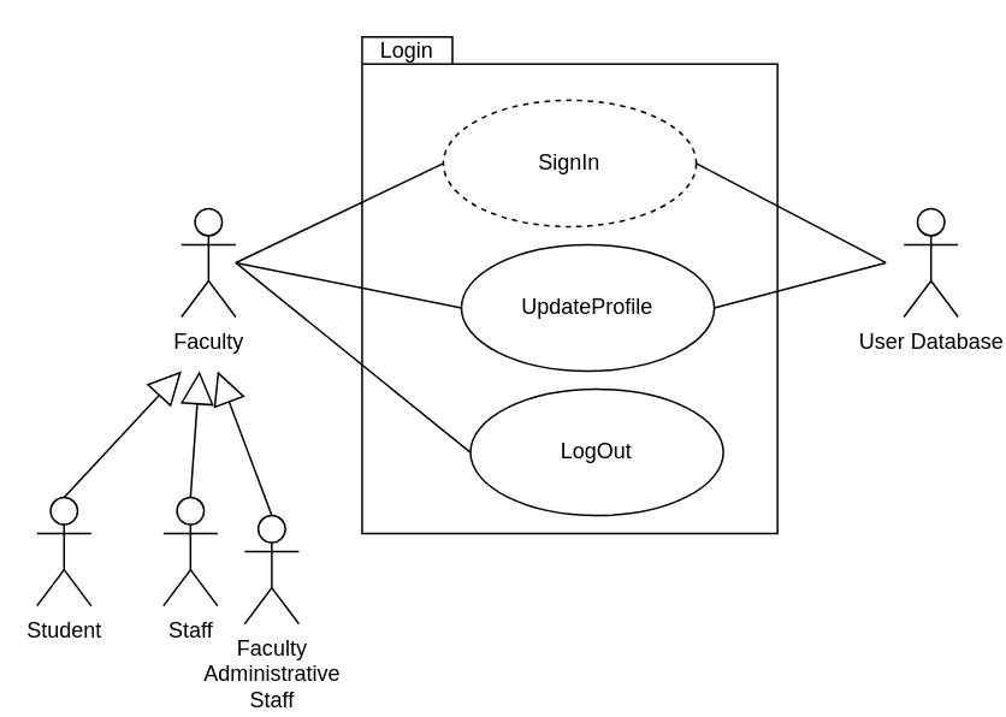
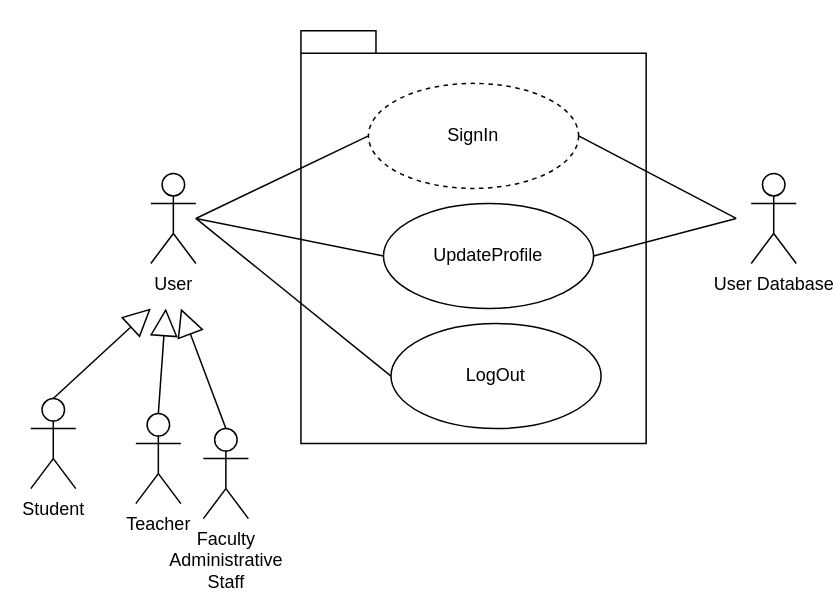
- <mxCell id="5" value="Login" style="text;html=1;strokeColor=none;fillColor=none;align=center;verticalAlign=middle;whiteSpace=wrap;rounded=0;" parent="1" vertex="1"><mxGeometry x="200" y="20" width="50" height="15" as="geometry" /></mxCell>
- <mxCell id="3" value="Faculty" style="shape=umlActor;verticalLabelPosition=bottom;verticalAlign=top;html=1;outlineConnect=0;" parent="1" vertex="1"><mxGeometry x="100" y="115" width="30" height="60" as="geometry" /></mxCell>
+ <mxCell id="3" value="User" style="shape=umlActor;verticalLabelPosition=bottom;verticalAlign=top;html=1;outlineConnect=0;" parent="1" vertex="1"><mxGeometry x="100" y="115" width="30" height="60" as="geometry" /></mxCell>
- <mxCell id="14" value="Student" style="shape=umlActor;verticalLabelPosition=bottom;verticalAlign=top;html=1;outlineConnect=0;" parent="1" vertex="1"><mxGeometry x="20" y="275" width="30" height="60" as="geometry" /></mxCell>
+ <mxCell id="14" value="Student" style="shape=umlActor;verticalLabelPosition=bottom;verticalAlign=top;html=1;outlineConnect=0;" parent="1" vertex="1"><mxGeometry x="20" y="265" width="30" height="60" as="geometry" /></mxCell>
- <mxCell id="16" value="Staff" style="shape=umlActor;verticalLabelPosition=bottom;verticalAlign=top;html=1;outlineConnect=0;" parent="1" vertex="1"><mxGeometry x="90" y="275" width="30" height="60" as="geometry" /></mxCell>
+ <mxCell id="16" value="Teacher" style="shape=umlActor;verticalLabelPosition=bottom;verticalAlign=top;html=1;outlineConnect=0;" parent="1" vertex="1"><mxGeometry x="90" y="275" width="30" height="60" as="geometry" /></mxCell>
